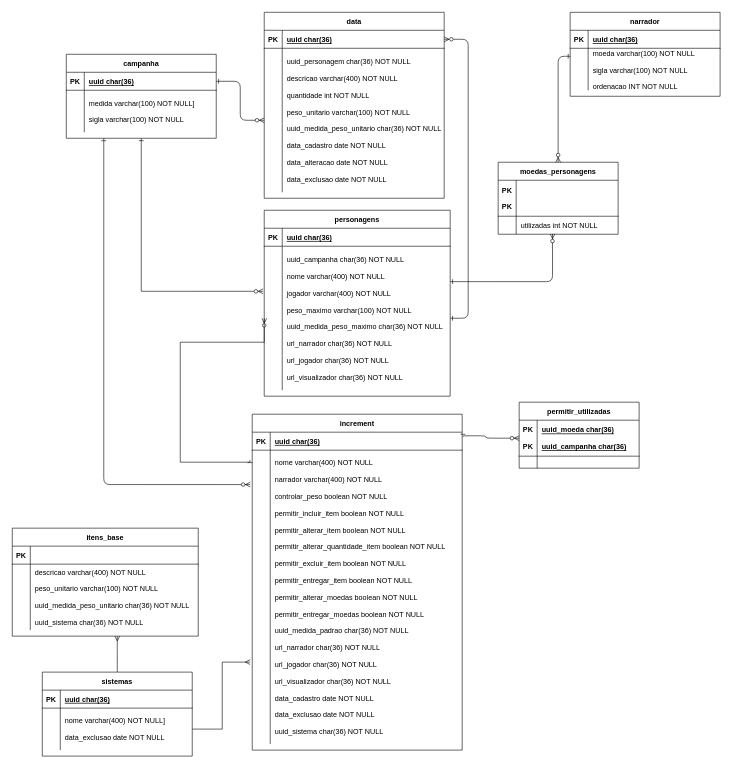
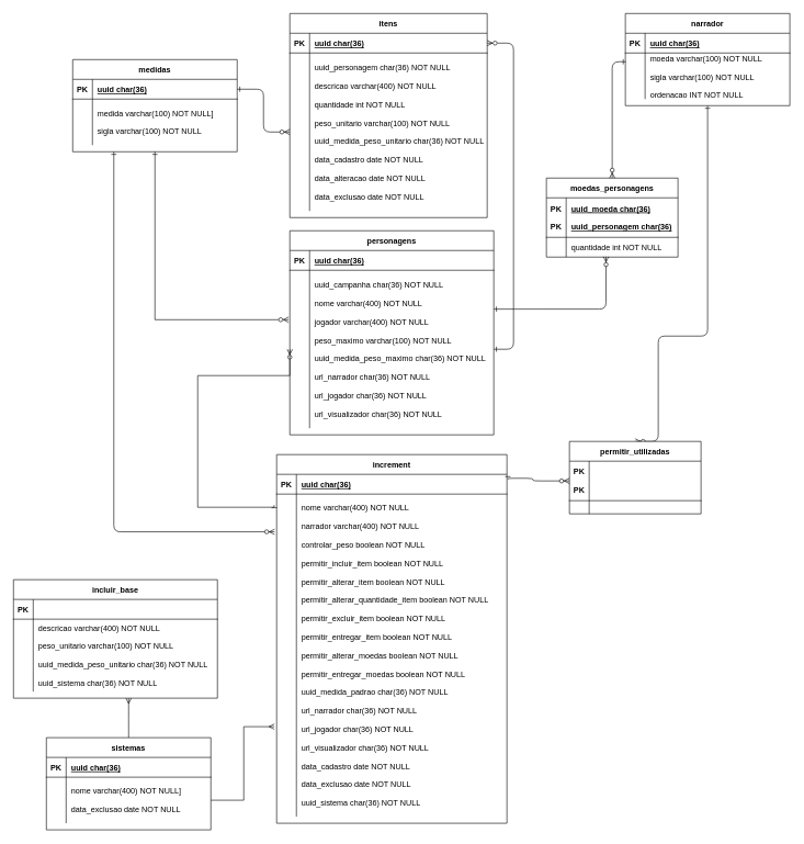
- <mxCell id="4" value="data" style="shape=table;startSize=30;container=1;collapsible=1;childLayout=tableLayout;fixedRows=1;rowLines=0;fontStyle=1;align=center;resizeLast=1;" parent="1" vertex="1"><mxGeometry x="440" y="20" width="300" height="310" as="geometry" /></mxCell>
+ <mxCell id="4" value="itens" style="shape=table;startSize=30;container=1;collapsible=1;childLayout=tableLayout;fixedRows=1;rowLines=0;fontStyle=1;align=center;resizeLast=1;" parent="1" vertex="1"><mxGeometry x="440" y="20" width="300" height="310" as="geometry" /></mxCell>
- <mxCell id="18" value="campanha" style="shape=table;startSize=30;container=1;collapsible=1;childLayout=tableLayout;fixedRows=1;rowLines=0;fontStyle=1;align=center;resizeLast=1;" parent="1" vertex="1"><mxGeometry x="110" y="90" width="250" height="140" as="geometry" /></mxCell>
+ <mxCell id="18" value="medidas" style="shape=table;startSize=30;container=1;collapsible=1;childLayout=tableLayout;fixedRows=1;rowLines=0;fontStyle=1;align=center;resizeLast=1;" parent="1" vertex="1"><mxGeometry x="110" y="90" width="250" height="140" as="geometry" /></mxCell>
+ <mxCell id="60" value="uuid_moeda char(36)&#10;&#10;uuid_personagem char(36)" style="shape=partialRectangle;overflow=hidden;connectable=0;fillColor=none;top=0;left=0;bottom=0;right=0;align=left;spacingLeft=6;fontStyle=5;" parent="58" vertex="1"><mxGeometry x="30" width="170" height="60" as="geometry"><mxRectangle width="170" height="60" as="alternateBounds" /></mxGeometry></mxCell>
- <mxCell id="63" value="utilizadas int NOT NULL" style="shape=partialRectangle;overflow=hidden;connectable=0;fillColor=none;top=0;left=0;bottom=0;right=0;align=left;spacingLeft=6;" parent="61" vertex="1"><mxGeometry x="30" width="170" height="30" as="geometry"><mxRectangle width="170" height="30" as="alternateBounds" /></mxGeometry></mxCell>
+ <mxCell id="63" value="quantidade int NOT NULL" style="shape=partialRectangle;overflow=hidden;connectable=0;fillColor=none;top=0;left=0;bottom=0;right=0;align=left;spacingLeft=6;" parent="61" vertex="1"><mxGeometry x="30" width="170" height="30" as="geometry"><mxRectangle width="170" height="30" as="alternateBounds" /></mxGeometry></mxCell>
+ <mxCell id="48" value="" style="edgeStyle=orthogonalEdgeStyle;endArrow=ERzeroToMany;startArrow=ERone;endFill=1;startFill=0;exitX=0.5;exitY=1;exitDx=0;exitDy=0;entryX=0.5;entryY=0;entryDx=0;entryDy=0;" parent="1" source="40" target="49" edge="1"><mxGeometry width="100" height="100" relative="1" as="geometry"><mxPoint x="790" y="280" as="sourcePoint" /><mxPoint x="980" y="310" as="targetPoint" /><Array as="points"><mxPoint x="1075" y="510" /><mxPoint x="1000" y="510" /><mxPoint x="1000" y="670" /></Array></mxGeometry></mxCell>
- <mxCell id="52" value="uuid_moeda char(36)&#10;&#10;uuid_campanha char(36)" style="shape=partialRectangle;overflow=hidden;connectable=0;fillColor=none;top=0;left=0;bottom=0;right=0;align=left;spacingLeft=6;fontStyle=5;" parent="50" vertex="1"><mxGeometry x="30" width="170" height="60" as="geometry"><mxRectangle width="170" height="60" as="alternateBounds" /></mxGeometry></mxCell>
- <mxCell id="34" value="itens_base" style="shape=table;startSize=30;container=1;collapsible=1;childLayout=tableLayout;fixedRows=1;rowLines=0;fontStyle=1;align=center;resizeLast=1;" parent="1" vertex="1"><mxGeometry x="20" y="880" width="310" height="180" as="geometry" /></mxCell>
+ <mxCell id="34" value="incluir_base" style="shape=table;startSize=30;container=1;collapsible=1;childLayout=tableLayout;fixedRows=1;rowLines=0;fontStyle=1;align=center;resizeLast=1;" parent="1" vertex="1"><mxGeometry x="20" y="880" width="310" height="180" as="geometry" /></mxCell>
